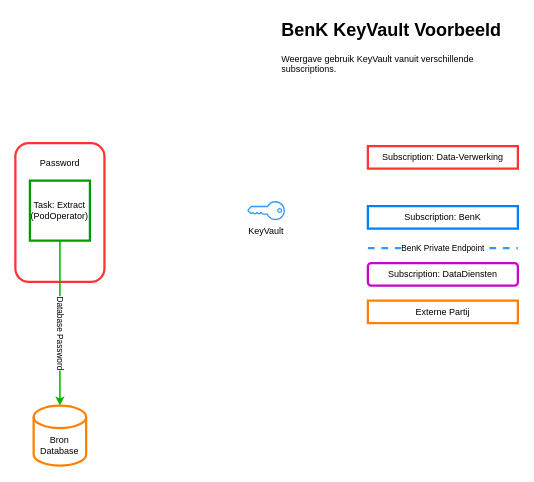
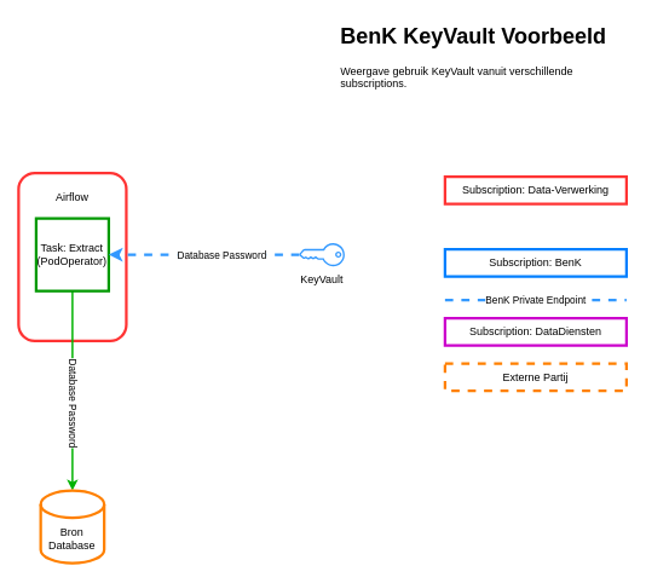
- <mxCell id="4" value="Password" style="text;html=1;strokeColor=none;fillColor=none;align=center;verticalAlign=middle;whiteSpace=wrap;rounded=0;" vertex="1" parent="2"><mxGeometry x="22.837" y="10.882" width="73.077" height="32.647" as="geometry" /></mxCell>
+ <mxCell id="4" value="Airflow" style="text;html=1;strokeColor=none;fillColor=none;align=center;verticalAlign=middle;whiteSpace=wrap;rounded=0;" vertex="1" parent="2"><mxGeometry x="22.837" y="10.882" width="73.077" height="32.647" as="geometry" /></mxCell>
+ <mxCell id="12" style="edgeStyle=orthogonalEdgeStyle;rounded=1;orthogonalLoop=1;jettySize=auto;html=1;entryX=1;entryY=0.5;entryDx=0;entryDy=0;strokeWidth=3;strokeColor=#3399FF;dashed=1;" edge="1" parent="1" source="14" target="7"><mxGeometry relative="1" as="geometry" /></mxCell>
+ <mxCell id="13" value="Database Password" style="edgeLabel;html=1;align=center;verticalAlign=middle;resizable=0;points=[];" vertex="1" connectable="0" parent="12"><mxGeometry x="-0.177" relative="1" as="geometry"><mxPoint as="offset" /></mxGeometry></mxCell>
- <mxCell id="11" value="&lt;span style=&quot;&quot;&gt;Subscription:&amp;nbsp;&lt;/span&gt;&lt;span style=&quot;&quot;&gt;DataDiensten&lt;/span&gt;" style="whiteSpace=wrap;html=1;strokeColor=#CC00CC;strokeWidth=3;rounded=1;" vertex="1" parent="1"><mxGeometry x="490" y="350" width="200" height="30" as="geometry" /></mxCell>
+ <mxCell id="11" value="&lt;span style=&quot;&quot;&gt;Subscription:&amp;nbsp;&lt;/span&gt;&lt;span style=&quot;&quot;&gt;DataDiensten&lt;/span&gt;" style="whiteSpace=wrap;html=1;strokeColor=#CC00CC;strokeWidth=3;" vertex="1" parent="1"><mxGeometry x="490" y="350" width="200" height="30" as="geometry" /></mxCell>
- <mxCell id="15" value="Externe Partij" style="whiteSpace=wrap;html=1;strokeColor=#FF8000;strokeWidth=3;" vertex="1" parent="1"><mxGeometry x="490" y="400" width="200" height="30" as="geometry" /></mxCell>
+ <mxCell id="15" value="Externe Partij" style="whiteSpace=wrap;html=1;strokeColor=#FF8000;strokeWidth=3;dashed=1;" vertex="1" parent="1"><mxGeometry x="490" y="400" width="200" height="30" as="geometry" /></mxCell>
